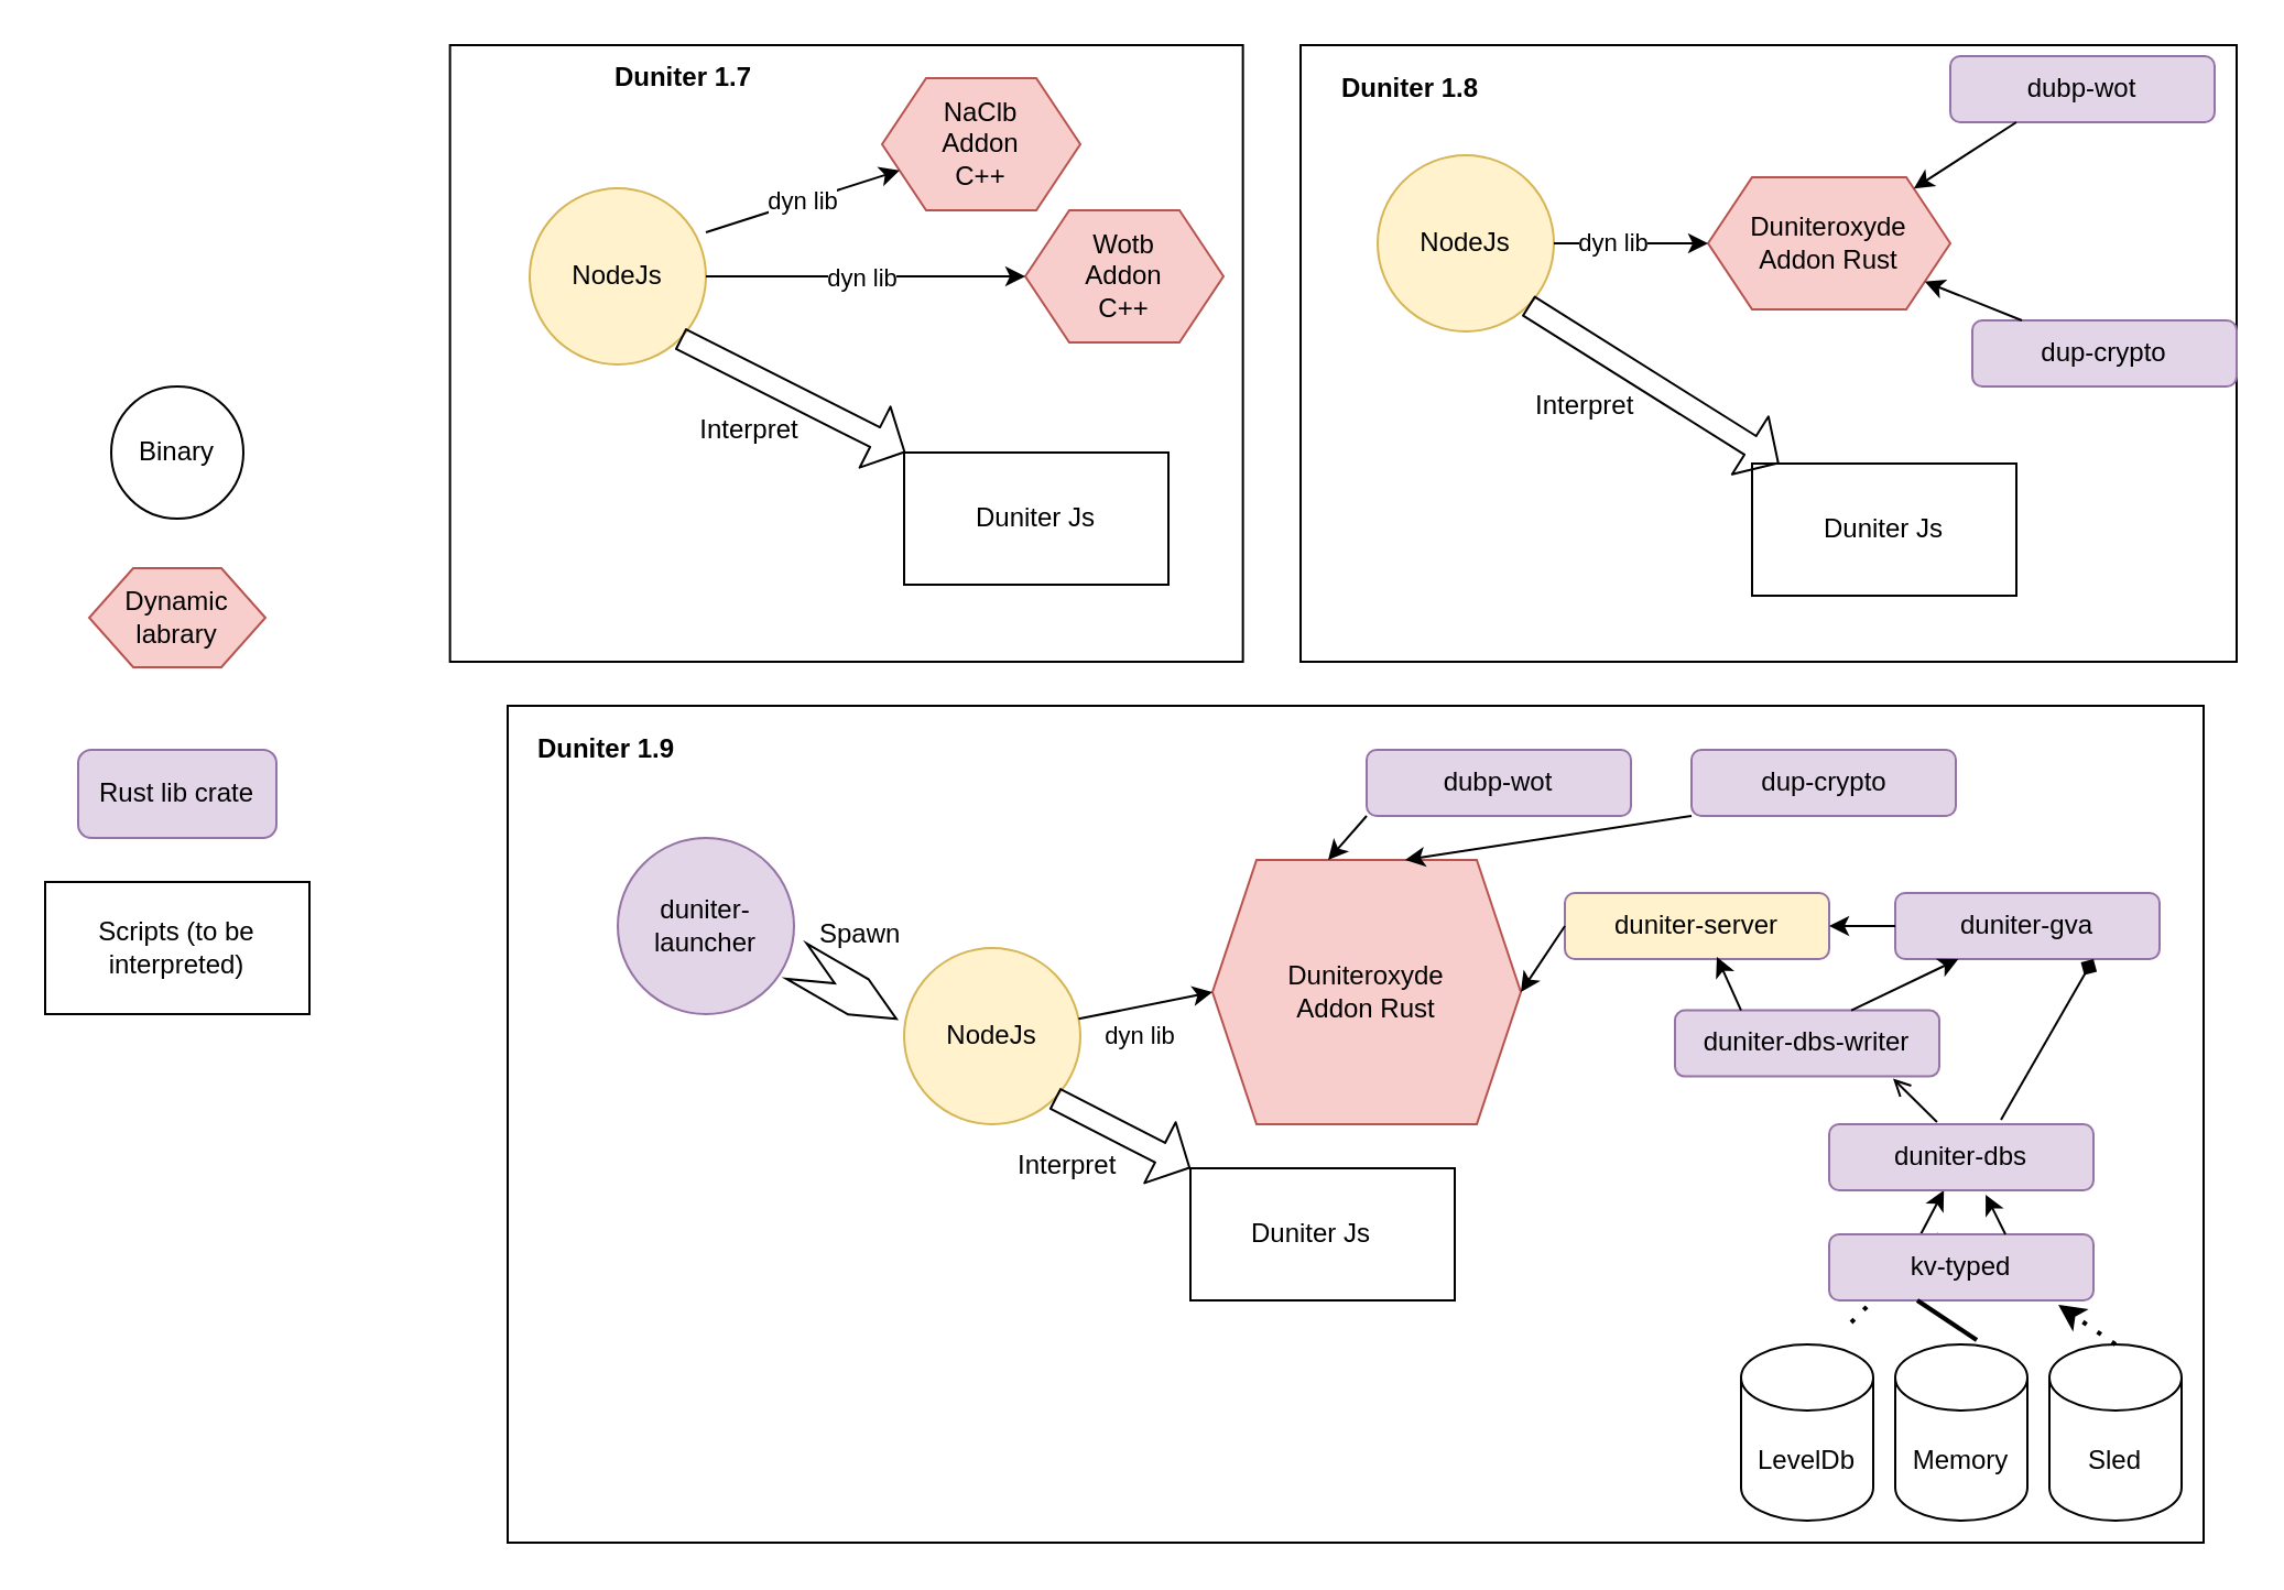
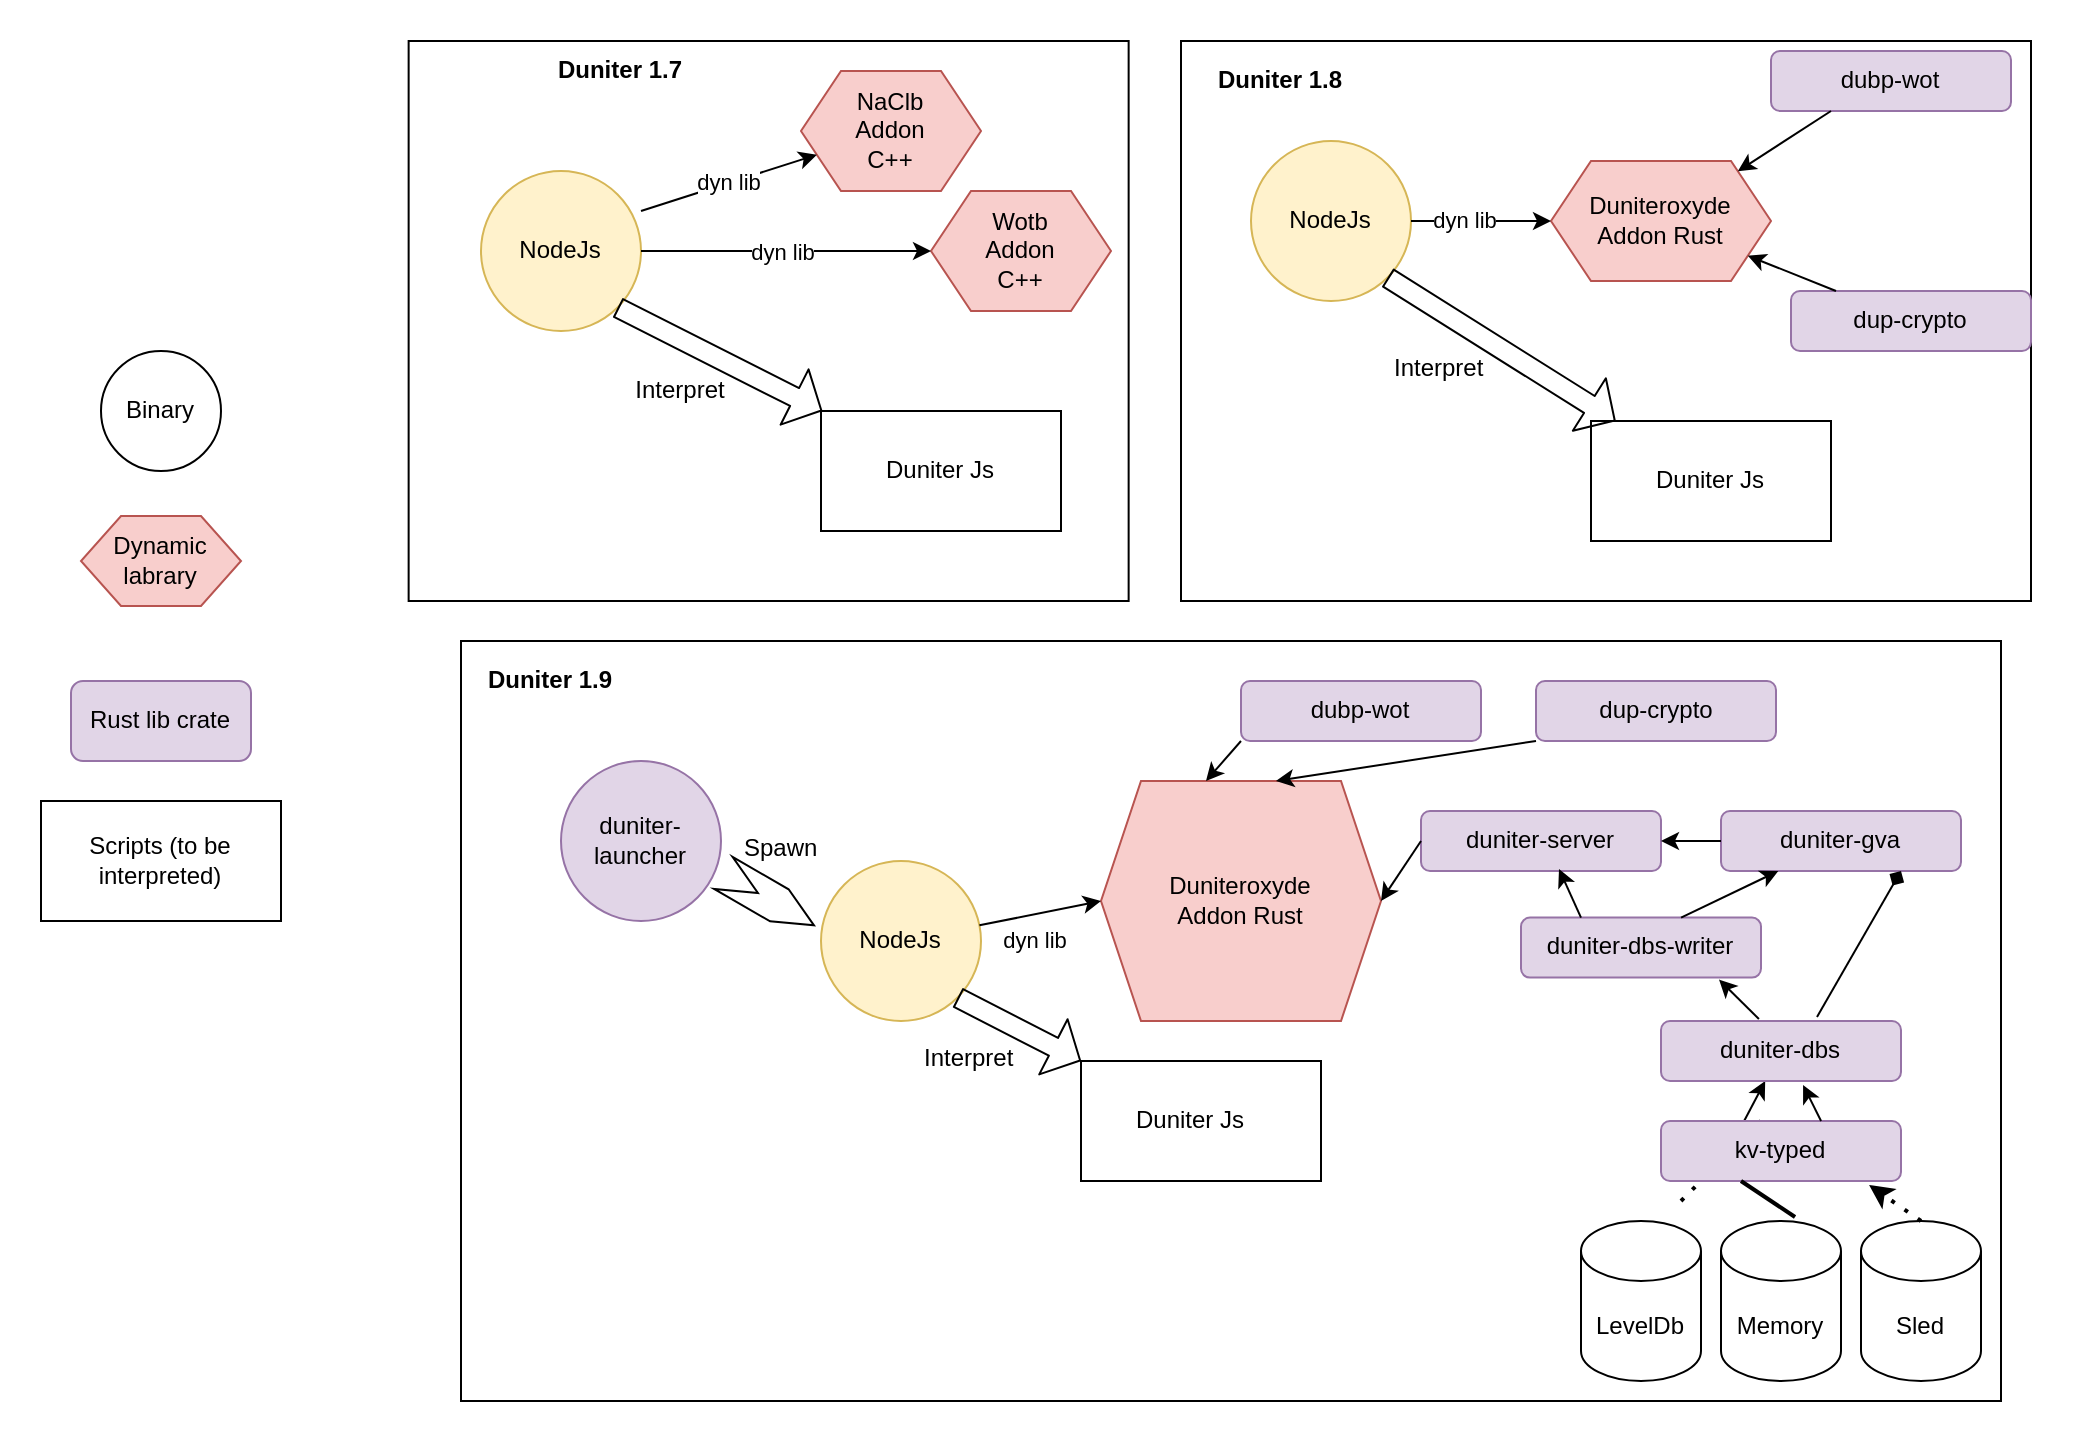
- <mxCell id="41" value="duniter-server" style="rounded=1;whiteSpace=wrap;html=1;glass=0;fillColor=#fff2cc;strokeColor=#9673a6;" vertex="1" parent="1"><mxGeometry x="710" y="405" width="120" height="30" as="geometry" /></mxCell>
+ <mxCell id="41" value="duniter-server" style="rounded=1;whiteSpace=wrap;html=1;glass=0;fillColor=#e1d5e7;strokeColor=#9673a6;" vertex="1" parent="1"><mxGeometry x="710" y="405" width="120" height="30" as="geometry" /></mxCell>
- <mxCell id="72" value="" style="endArrow=open;html=1;exitX=0.408;exitY=-0.033;exitDx=0;exitDy=0;exitPerimeter=0;entryX=0.825;entryY=1.033;entryDx=0;entryDy=0;entryPerimeter=0;" edge="1" parent="1" source="69" target="49"><mxGeometry width="50" height="50" relative="1" as="geometry"><mxPoint x="590" y="370" as="sourcePoint" /><mxPoint x="640" y="320" as="targetPoint" /></mxGeometry></mxCell>
+ <mxCell id="72" value="" style="endArrow=classic;html=1;exitX=0.408;exitY=-0.033;exitDx=0;exitDy=0;exitPerimeter=0;entryX=0.825;entryY=1.033;entryDx=0;entryDy=0;entryPerimeter=0;" edge="1" parent="1" source="69" target="49"><mxGeometry width="50" height="50" relative="1" as="geometry"><mxPoint x="590" y="370" as="sourcePoint" /><mxPoint x="640" y="320" as="targetPoint" /></mxGeometry></mxCell>
